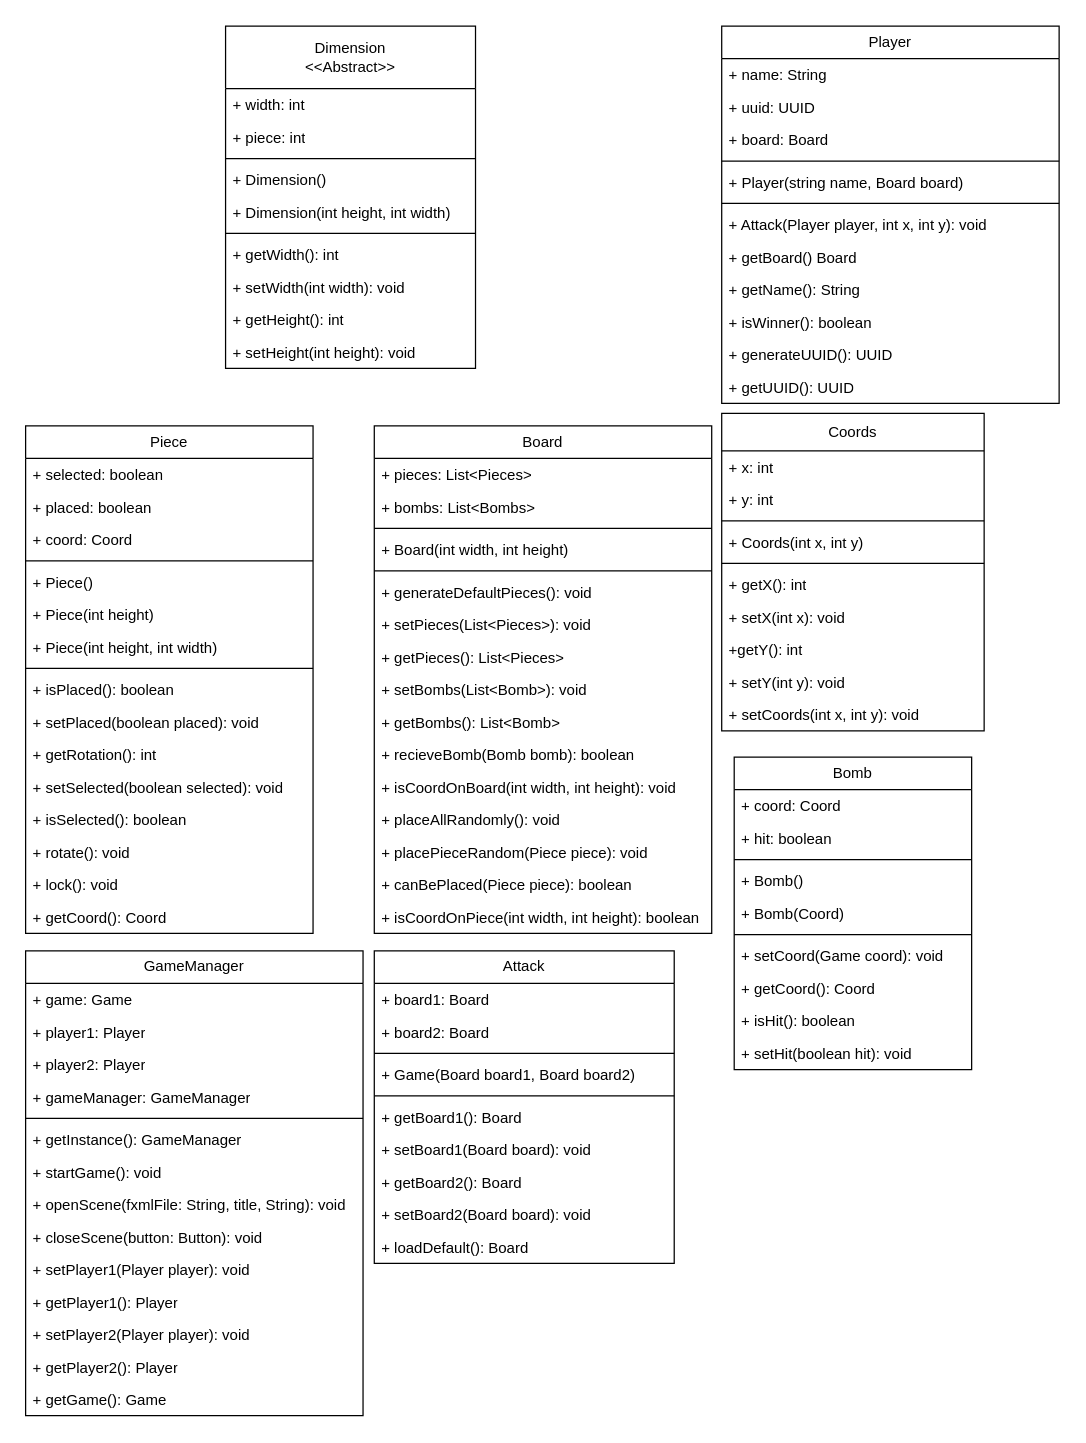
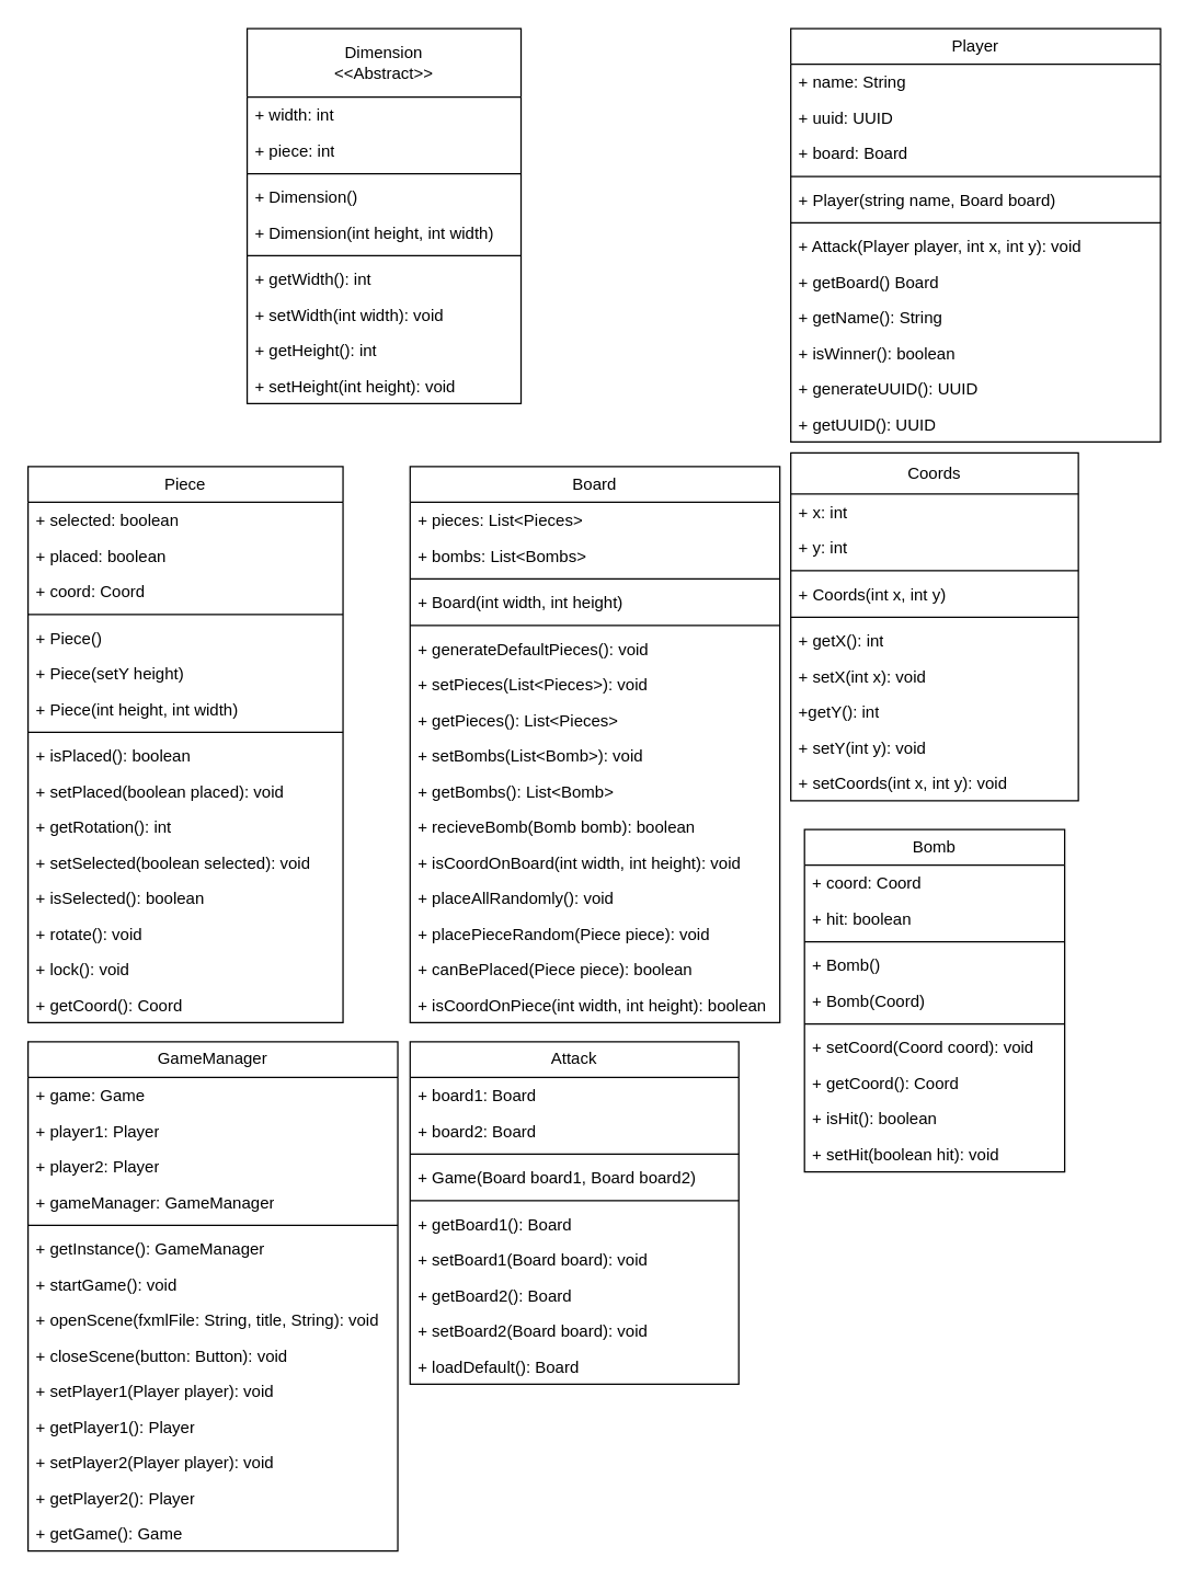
- <mxCell id="49" value="+ Piece(int height)" style="text;strokeColor=none;fillColor=none;align=left;verticalAlign=top;spacingLeft=4;spacingRight=4;overflow=hidden;rotatable=0;points=[[0,0.5],[1,0.5]];portConstraint=eastwest;whiteSpace=wrap;html=1;" vertex="1" parent="43"><mxGeometry y="138" width="230" height="26" as="geometry" /></mxCell>
+ <mxCell id="49" value="+ Piece(setY height)" style="text;strokeColor=none;fillColor=none;align=left;verticalAlign=top;spacingLeft=4;spacingRight=4;overflow=hidden;rotatable=0;points=[[0,0.5],[1,0.5]];portConstraint=eastwest;whiteSpace=wrap;html=1;" vertex="1" parent="43"><mxGeometry y="138" width="230" height="26" as="geometry" /></mxCell>
- <mxCell id="104" value="+ setCoord(Game coord): void" style="text;strokeColor=none;fillColor=none;align=left;verticalAlign=top;spacingLeft=4;spacingRight=4;overflow=hidden;rotatable=0;points=[[0,0.5],[1,0.5]];portConstraint=eastwest;whiteSpace=wrap;html=1;" vertex="1" parent="97"><mxGeometry y="146" width="190" height="26" as="geometry" /></mxCell>
+ <mxCell id="104" value="+ setCoord(Coord coord): void" style="text;strokeColor=none;fillColor=none;align=left;verticalAlign=top;spacingLeft=4;spacingRight=4;overflow=hidden;rotatable=0;points=[[0,0.5],[1,0.5]];portConstraint=eastwest;whiteSpace=wrap;html=1;" vertex="1" parent="97"><mxGeometry y="146" width="190" height="26" as="geometry" /></mxCell>
